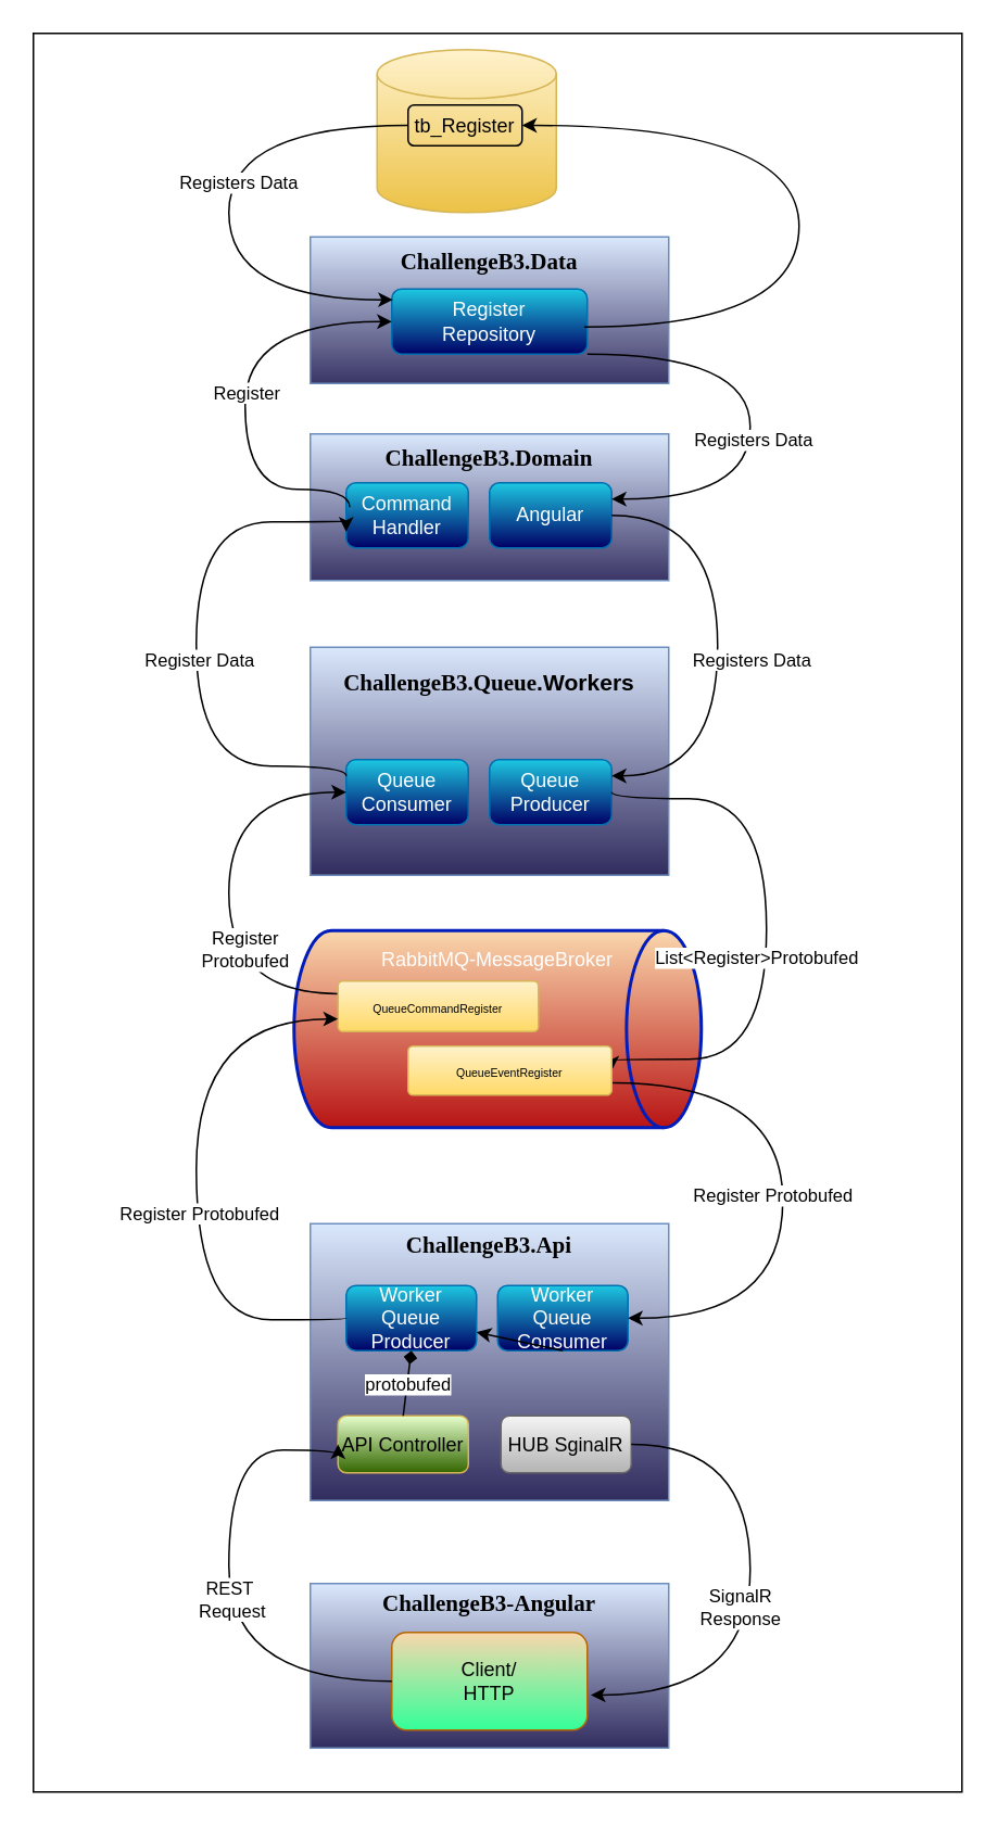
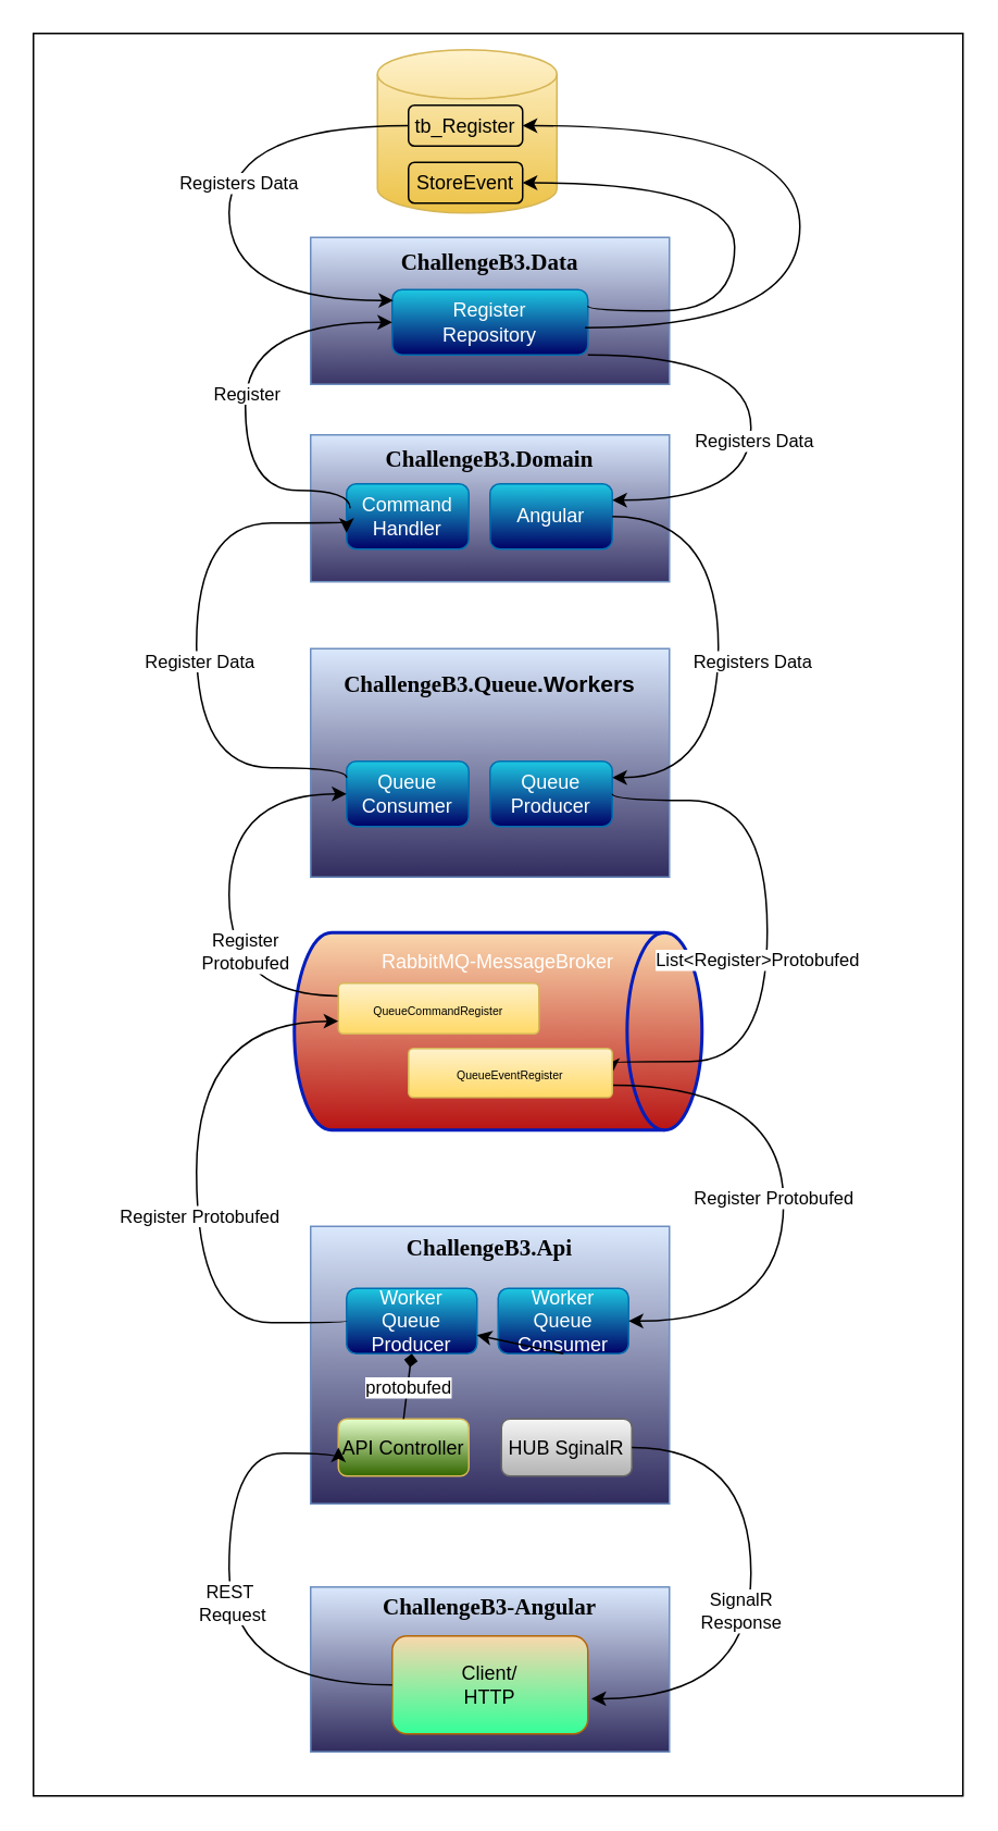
+ <mxCell id="37" value="StoreEvent" style="rounded=1;whiteSpace=wrap;html=1;fillColor=none;" vertex="1" parent="1"><mxGeometry x="250" y="99" width="70" height="25" as="geometry" /></mxCell>
+ <mxCell id="46" value="" style="endArrow=classic;html=1;rounded=0;edgeStyle=orthogonalEdgeStyle;curved=1;entryX=1;entryY=0.5;entryDx=0;entryDy=0;exitX=1;exitY=0.25;exitDx=0;exitDy=0;" edge="1" parent="1" source="43" target="37"><mxGeometry width="50" height="50" relative="1" as="geometry"><mxPoint x="330" y="180" as="sourcePoint" /><mxPoint x="420" y="110" as="targetPoint" /><Array as="points"><mxPoint x="360" y="190" /><mxPoint x="450" y="190" /><mxPoint x="450" y="112" /></Array></mxGeometry></mxCell>
